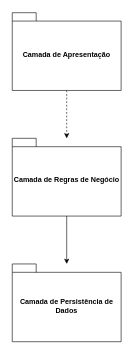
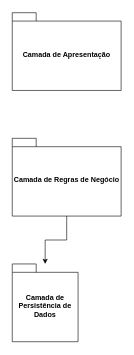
- <mxCell id="2" style="edgeStyle=orthogonalEdgeStyle;rounded=0;orthogonalLoop=1;jettySize=auto;html=1;dashed=1;" edge="1" parent="1" source="3" target="5"><mxGeometry relative="1" as="geometry" /></mxCell>
- <mxCell id="6" value="Camada de Persistência de Dados" style="shape=folder;fontStyle=1;spacingTop=10;tabWidth=40;tabHeight=14;tabPosition=left;html=1;whiteSpace=wrap;" vertex="1" parent="1"><mxGeometry x="20" y="440" width="182" height="130" as="geometry" /></mxCell>
+ <mxCell id="6" value="Camada de Persistência de Dados" style="shape=folder;fontStyle=1;spacingTop=10;tabWidth=40;tabHeight=14;tabPosition=left;html=1;whiteSpace=wrap;" vertex="1" parent="1"><mxGeometry x="20" y="440" width="110" height="130" as="geometry" /></mxCell>
